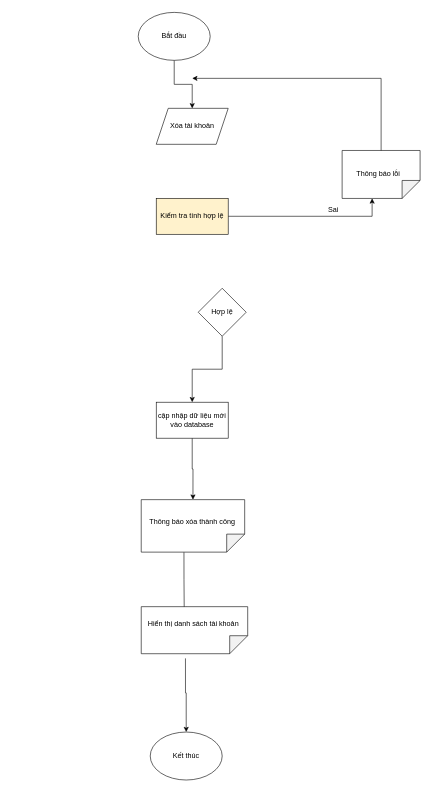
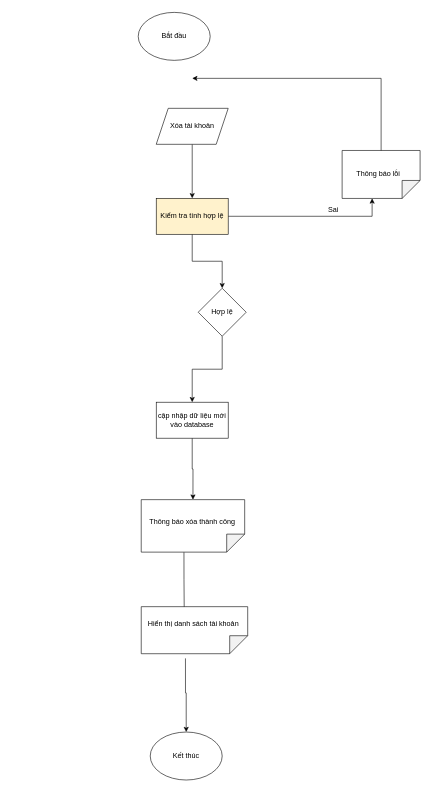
- <mxCell id="2" style="edgeStyle=orthogonalEdgeStyle;rounded=0;orthogonalLoop=1;jettySize=auto;html=1;entryX=0.5;entryY=0;entryDx=0;entryDy=0;" parent="1" source="3" target="5" edge="1"><mxGeometry relative="1" as="geometry" /></mxCell>
+ <mxCell id="4" style="edgeStyle=orthogonalEdgeStyle;rounded=0;orthogonalLoop=1;jettySize=auto;html=1;" parent="1" source="5" target="8" edge="1"><mxGeometry relative="1" as="geometry" /></mxCell>
+ <mxCell id="6" style="edgeStyle=orthogonalEdgeStyle;rounded=0;orthogonalLoop=1;jettySize=auto;html=1;entryX=0.5;entryY=0;entryDx=0;entryDy=0;" parent="1" source="8" target="10" edge="1"><mxGeometry relative="1" as="geometry" /></mxCell>
